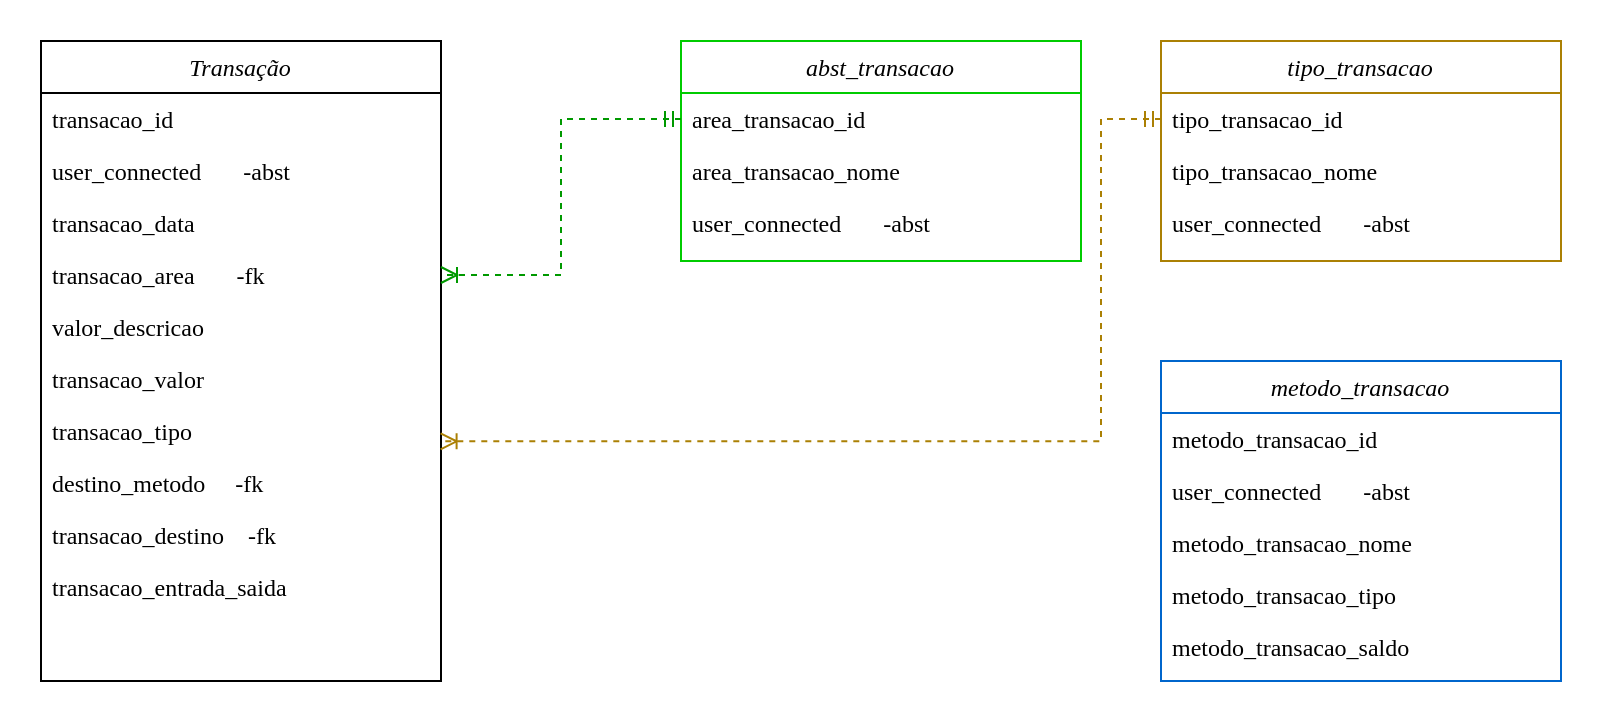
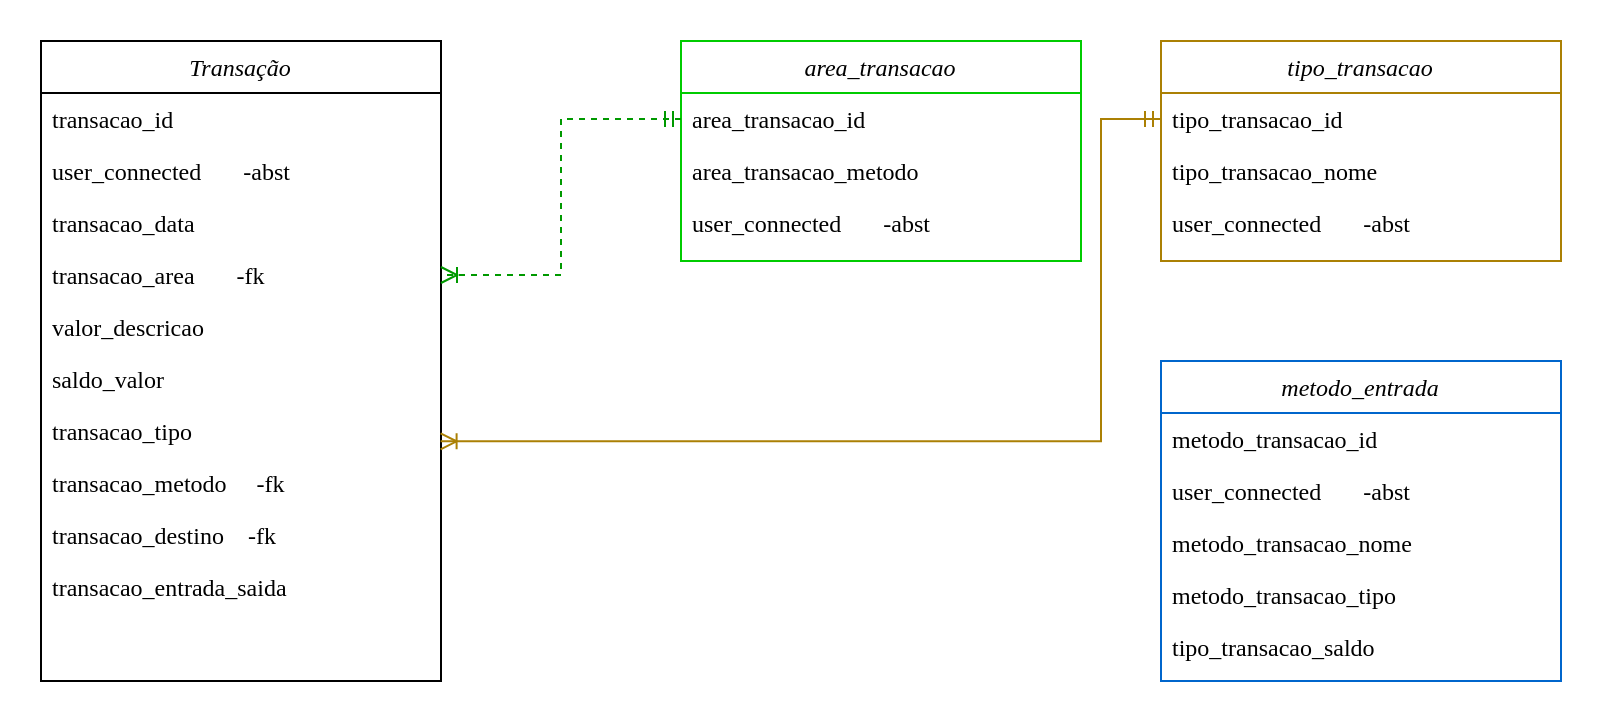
- <mxCell id="8" value="abst_transacao" style="swimlane;fontStyle=2;align=center;verticalAlign=top;childLayout=stackLayout;horizontal=1;startSize=26;horizontalStack=0;resizeParent=1;resizeLast=0;collapsible=1;marginBottom=0;rounded=0;shadow=0;strokeWidth=1;fontFamily=Lucida Console;strokeColor=#00CC00;" parent="1" vertex="1"><mxGeometry x="340" y="20" width="200" height="110" as="geometry"><mxRectangle x="120" y="120" width="160" height="26" as="alternateBounds" /></mxGeometry></mxCell>
+ <mxCell id="8" value="area_transacao" style="swimlane;fontStyle=2;align=center;verticalAlign=top;childLayout=stackLayout;horizontal=1;startSize=26;horizontalStack=0;resizeParent=1;resizeLast=0;collapsible=1;marginBottom=0;rounded=0;shadow=0;strokeWidth=1;fontFamily=Lucida Console;strokeColor=#00CC00;" parent="1" vertex="1"><mxGeometry x="340" y="20" width="200" height="110" as="geometry"><mxRectangle x="120" y="120" width="160" height="26" as="alternateBounds" /></mxGeometry></mxCell>
- <mxCell id="10" value="area_transacao_nome            " style="text;align=left;verticalAlign=top;spacingLeft=4;spacingRight=4;overflow=hidden;rotatable=0;points=[[0,0.5],[1,0.5]];portConstraint=eastwest;rounded=0;shadow=0;html=0;fontFamily=Lucida Console;" parent="8" vertex="1"><mxGeometry y="52" width="200" height="26" as="geometry" /></mxCell>
+ <mxCell id="10" value="area_transacao_metodo            " style="text;align=left;verticalAlign=top;spacingLeft=4;spacingRight=4;overflow=hidden;rotatable=0;points=[[0,0.5],[1,0.5]];portConstraint=eastwest;rounded=0;shadow=0;html=0;fontFamily=Lucida Console;" parent="8" vertex="1"><mxGeometry y="52" width="200" height="26" as="geometry" /></mxCell>
- <mxCell id="18" value="transacao_valor" style="text;align=left;verticalAlign=top;spacingLeft=4;spacingRight=4;overflow=hidden;rotatable=0;points=[[0,0.5],[1,0.5]];portConstraint=eastwest;rounded=0;shadow=0;html=0;fontFamily=Lucida Console;" parent="12" vertex="1"><mxGeometry y="156" width="200" height="26" as="geometry" /></mxCell>
+ <mxCell id="18" value="saldo_valor" style="text;align=left;verticalAlign=top;spacingLeft=4;spacingRight=4;overflow=hidden;rotatable=0;points=[[0,0.5],[1,0.5]];portConstraint=eastwest;rounded=0;shadow=0;html=0;fontFamily=Lucida Console;" parent="12" vertex="1"><mxGeometry y="156" width="200" height="26" as="geometry" /></mxCell>
- <mxCell id="2" value="metodo_transacao" style="swimlane;fontStyle=2;align=center;verticalAlign=top;childLayout=stackLayout;horizontal=1;startSize=26;horizontalStack=0;resizeParent=1;resizeLast=0;collapsible=1;marginBottom=0;rounded=0;shadow=0;strokeWidth=1;fontFamily=Lucida Console;strokeColor=#0066CC;" parent="1" vertex="1"><mxGeometry x="580" y="180" width="200" height="160" as="geometry"><mxRectangle x="120" y="120" width="160" height="26" as="alternateBounds" /></mxGeometry></mxCell>
+ <mxCell id="2" value="metodo_entrada" style="swimlane;fontStyle=2;align=center;verticalAlign=top;childLayout=stackLayout;horizontal=1;startSize=26;horizontalStack=0;resizeParent=1;resizeLast=0;collapsible=1;marginBottom=0;rounded=0;shadow=0;strokeWidth=1;fontFamily=Lucida Console;strokeColor=#0066CC;" parent="1" vertex="1"><mxGeometry x="580" y="180" width="200" height="160" as="geometry"><mxRectangle x="120" y="120" width="160" height="26" as="alternateBounds" /></mxGeometry></mxCell>
- <mxCell id="28" value="" style="edgeStyle=elbowEdgeStyle;fontSize=12;html=1;endArrow=ERoneToMany;startArrow=ERmandOne;rounded=0;fontFamily=Lucida Console;entryX=0.999;entryY=0.698;entryDx=0;entryDy=0;exitX=0;exitY=0.5;exitDx=0;exitDy=0;strokeColor=#AB8004;entryPerimeter=0;elbow=horizontal;dashed=1;" edge="1" parent="1" source="25" target="19"><mxGeometry width="100" height="100" relative="1" as="geometry"><mxPoint x="580" y="190" as="sourcePoint" /><mxPoint x="220" y="216" as="targetPoint" /><Array as="points"><mxPoint x="550" y="140" /></Array></mxGeometry></mxCell>
+ <mxCell id="28" value="" style="edgeStyle=elbowEdgeStyle;fontSize=12;html=1;endArrow=ERoneToMany;startArrow=ERmandOne;rounded=0;fontFamily=Lucida Console;entryX=0.999;entryY=0.698;entryDx=0;entryDy=0;exitX=0;exitY=0.5;exitDx=0;exitDy=0;strokeColor=#AB8004;entryPerimeter=0;elbow=horizontal;" edge="1" parent="1" source="25" target="19"><mxGeometry width="100" height="100" relative="1" as="geometry"><mxPoint x="580" y="190" as="sourcePoint" /><mxPoint x="220" y="216" as="targetPoint" /><Array as="points"><mxPoint x="550" y="140" /></Array></mxGeometry></mxCell>
- <mxCell id="20" value="destino_metodo     -fk" style="text;align=left;verticalAlign=top;spacingLeft=4;spacingRight=4;overflow=hidden;rotatable=0;points=[[0,0.5],[1,0.5]];portConstraint=eastwest;rounded=0;shadow=0;html=0;fontFamily=Lucida Console;" parent="12" vertex="1"><mxGeometry y="208" width="200" height="26" as="geometry" /></mxCell>
+ <mxCell id="20" value="transacao_metodo     -fk" style="text;align=left;verticalAlign=top;spacingLeft=4;spacingRight=4;overflow=hidden;rotatable=0;points=[[0,0.5],[1,0.5]];portConstraint=eastwest;rounded=0;shadow=0;html=0;fontFamily=Lucida Console;" parent="12" vertex="1"><mxGeometry y="208" width="200" height="26" as="geometry" /></mxCell>
- <mxCell id="7" value="metodo_transacao_saldo" style="text;align=left;verticalAlign=top;spacingLeft=4;spacingRight=4;overflow=hidden;rotatable=0;points=[[0,0.5],[1,0.5]];portConstraint=eastwest;rounded=0;shadow=0;html=0;fontFamily=Lucida Console;" parent="2" vertex="1"><mxGeometry y="130" width="200" height="26" as="geometry" /></mxCell>
+ <mxCell id="7" value="tipo_transacao_saldo" style="text;align=left;verticalAlign=top;spacingLeft=4;spacingRight=4;overflow=hidden;rotatable=0;points=[[0,0.5],[1,0.5]];portConstraint=eastwest;rounded=0;shadow=0;html=0;fontFamily=Lucida Console;" parent="2" vertex="1"><mxGeometry y="130" width="200" height="26" as="geometry" /></mxCell>
